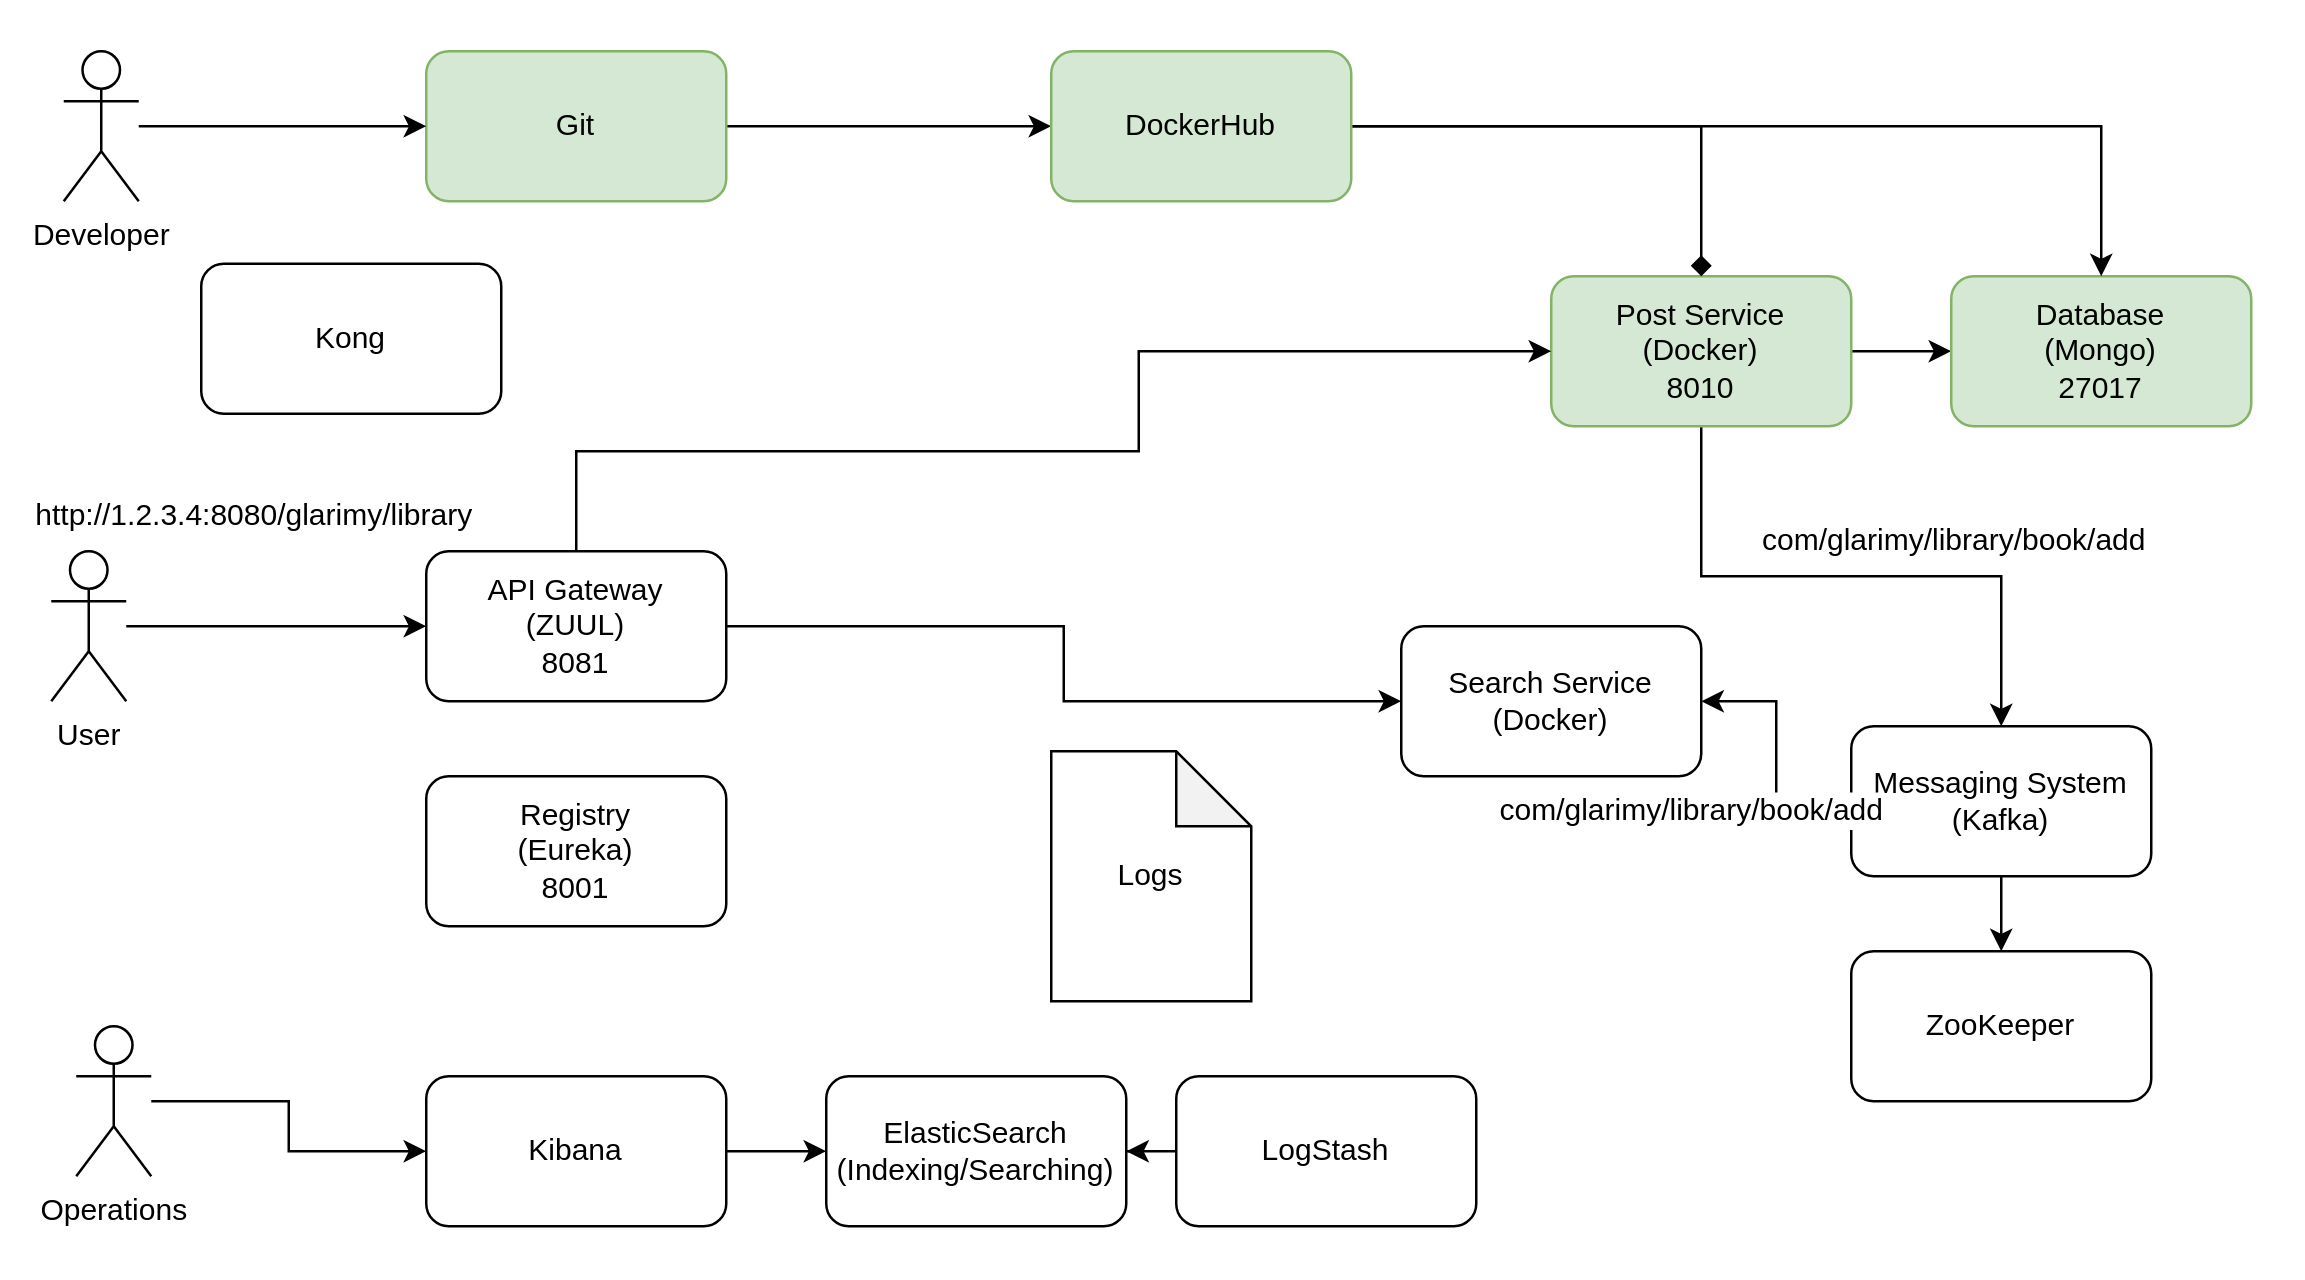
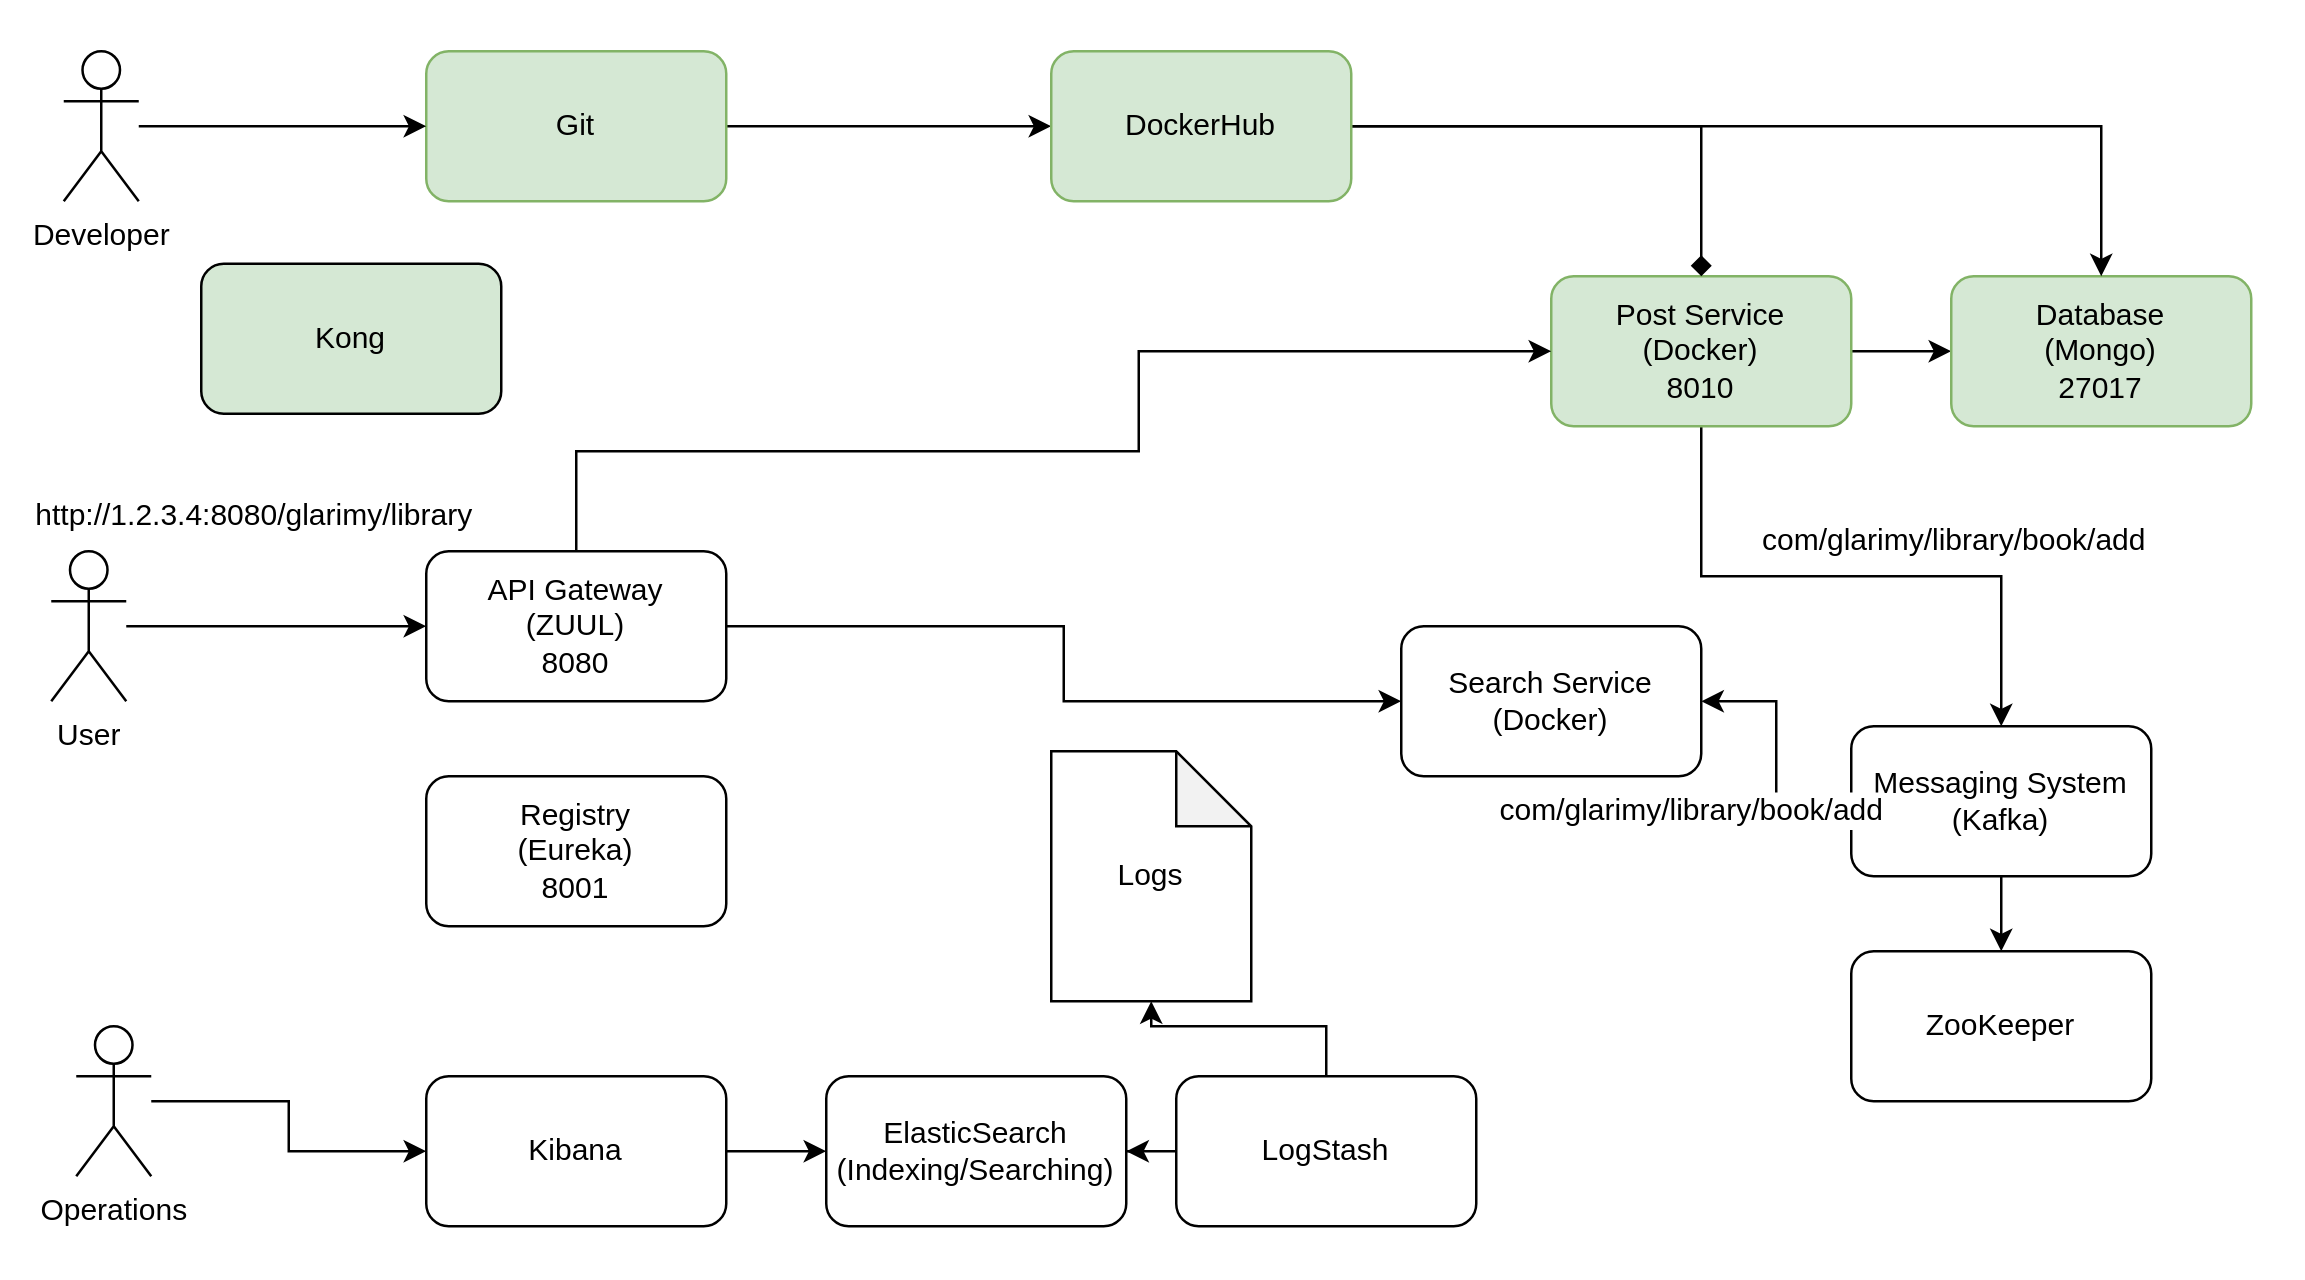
- <mxCell id="35" value="Kong" style="rounded=1;whiteSpace=wrap;html=1;" parent="1" vertex="1"><mxGeometry x="80" y="105" width="120" height="60" as="geometry" /></mxCell>
+ <mxCell id="35" value="Kong" style="rounded=1;whiteSpace=wrap;html=1;fillColor=#d5e8d4;" parent="1" vertex="1"><mxGeometry x="80" y="105" width="120" height="60" as="geometry" /></mxCell>
- <mxCell id="9" value="&lt;div&gt;API Gateway &lt;br&gt;&lt;/div&gt;&lt;div&gt;(ZUUL)&lt;/div&gt;&lt;div&gt;8081&lt;/div&gt;" style="rounded=1;whiteSpace=wrap;html=1;" parent="1" vertex="1"><mxGeometry x="170" y="220" width="120" height="60" as="geometry" /></mxCell>
+ <mxCell id="9" value="&lt;div&gt;API Gateway &lt;br&gt;&lt;/div&gt;&lt;div&gt;(ZUUL)&lt;/div&gt;&lt;div&gt;8080&lt;/div&gt;" style="rounded=1;whiteSpace=wrap;html=1;" parent="1" vertex="1"><mxGeometry x="170" y="220" width="120" height="60" as="geometry" /></mxCell>
+ <mxCell id="18" style="edgeStyle=orthogonalEdgeStyle;rounded=0;orthogonalLoop=1;jettySize=auto;html=1;exitX=0.5;exitY=0;exitDx=0;exitDy=0;" parent="1" source="19" target="27" edge="1"><mxGeometry relative="1" as="geometry" /></mxCell>
